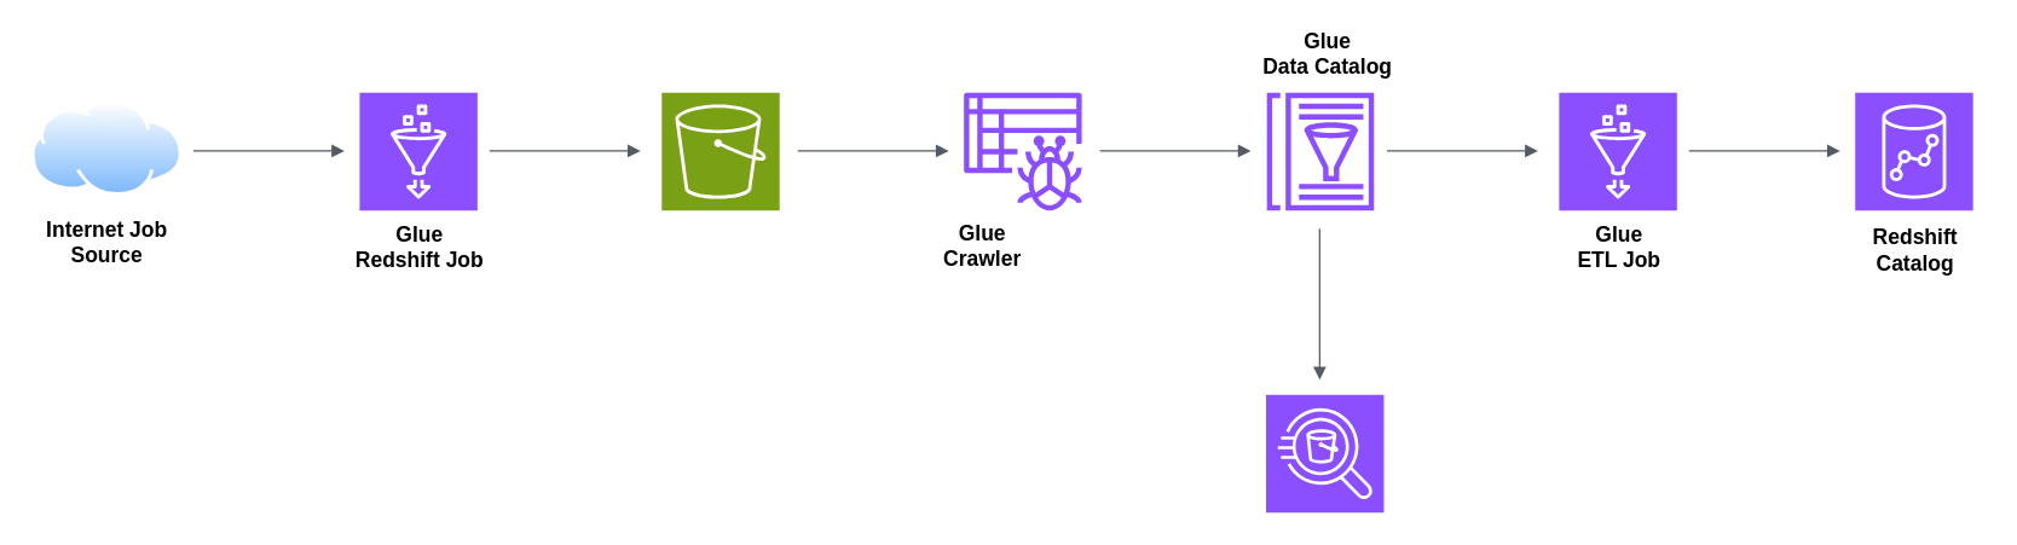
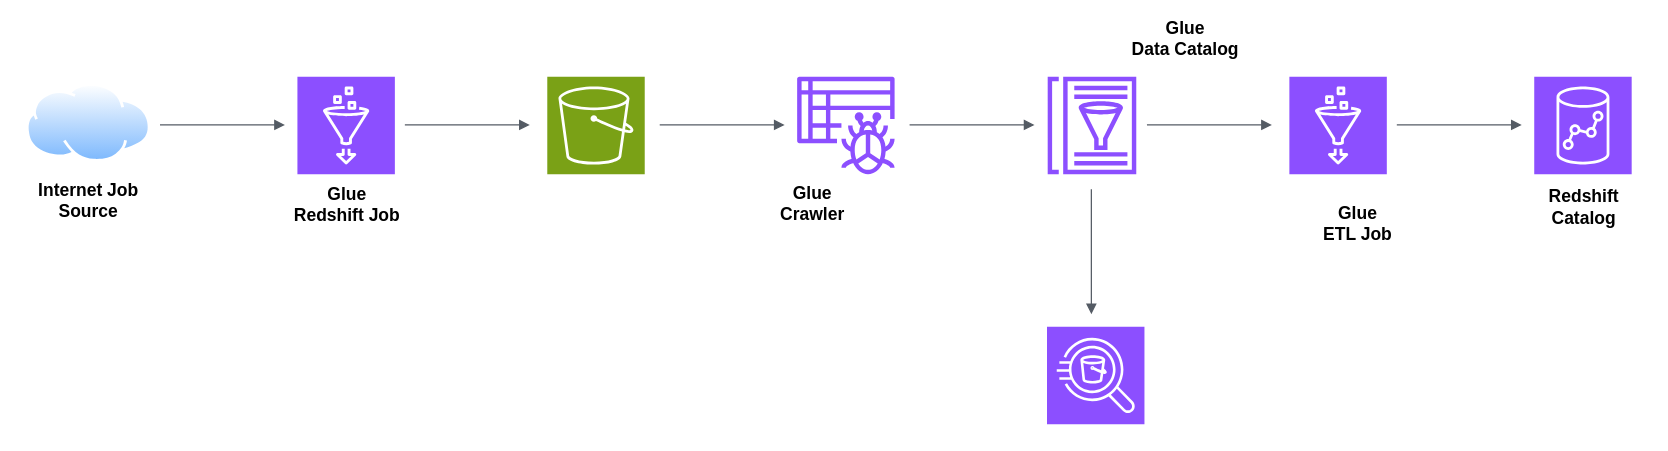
- <mxCell id="15" value="&lt;b&gt;&lt;font style=&quot;font-size: 14px;&quot;&gt;Glue&lt;br&gt;Data Catalog&lt;br&gt;&lt;/font&gt;&lt;/b&gt;" style="text;html=1;strokeColor=none;fillColor=none;align=center;verticalAlign=middle;whiteSpace=wrap;rounded=0;" vertex="1" parent="1"><mxGeometry x="833" y="20" width="90" height="30" as="geometry" /></mxCell>
+ <mxCell id="15" value="&lt;b&gt;&lt;font style=&quot;font-size: 14px;&quot;&gt;Glue&lt;br&gt;Data Catalog&lt;br&gt;&lt;/font&gt;&lt;/b&gt;" style="text;html=1;strokeColor=none;fillColor=none;align=center;verticalAlign=middle;whiteSpace=wrap;rounded=0;" vertex="1" parent="1"><mxGeometry x="903" y="15" width="90" height="30" as="geometry" /></mxCell>
- <mxCell id="16" value="&lt;b&gt;&lt;font style=&quot;font-size: 14px;&quot;&gt;Glue &lt;br&gt;ETL Job&lt;br&gt;&lt;/font&gt;&lt;/b&gt;" style="text;html=1;strokeColor=none;fillColor=none;align=center;verticalAlign=middle;whiteSpace=wrap;rounded=0;" vertex="1" parent="1"><mxGeometry x="1026" y="141" width="90" height="44" as="geometry" /></mxCell>
+ <mxCell id="16" value="&lt;b&gt;&lt;font style=&quot;font-size: 14px;&quot;&gt;Glue &lt;br&gt;ETL Job&lt;br&gt;&lt;/font&gt;&lt;/b&gt;" style="text;html=1;strokeColor=none;fillColor=none;align=center;verticalAlign=middle;whiteSpace=wrap;rounded=0;" vertex="1" parent="1"><mxGeometry x="1041" y="156" width="90" height="44" as="geometry" /></mxCell>
